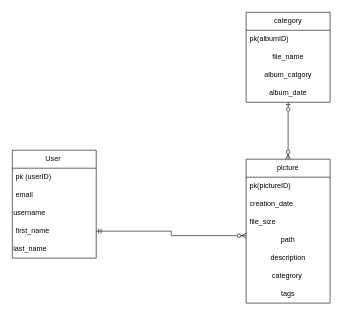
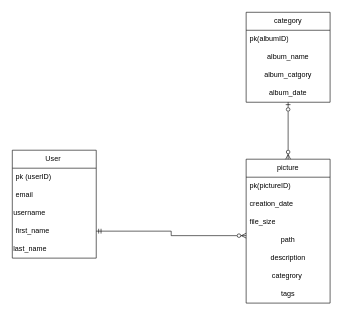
- <mxCell id="10" value="file_name" style="text;html=1;strokeColor=none;fillColor=none;align=center;verticalAlign=middle;whiteSpace=wrap;rounded=0;" parent="8" vertex="1"><mxGeometry y="60" width="140" height="30" as="geometry" /></mxCell>
+ <mxCell id="10" value="album_name" style="text;html=1;strokeColor=none;fillColor=none;align=center;verticalAlign=middle;whiteSpace=wrap;rounded=0;" parent="8" vertex="1"><mxGeometry y="60" width="140" height="30" as="geometry" /></mxCell>
